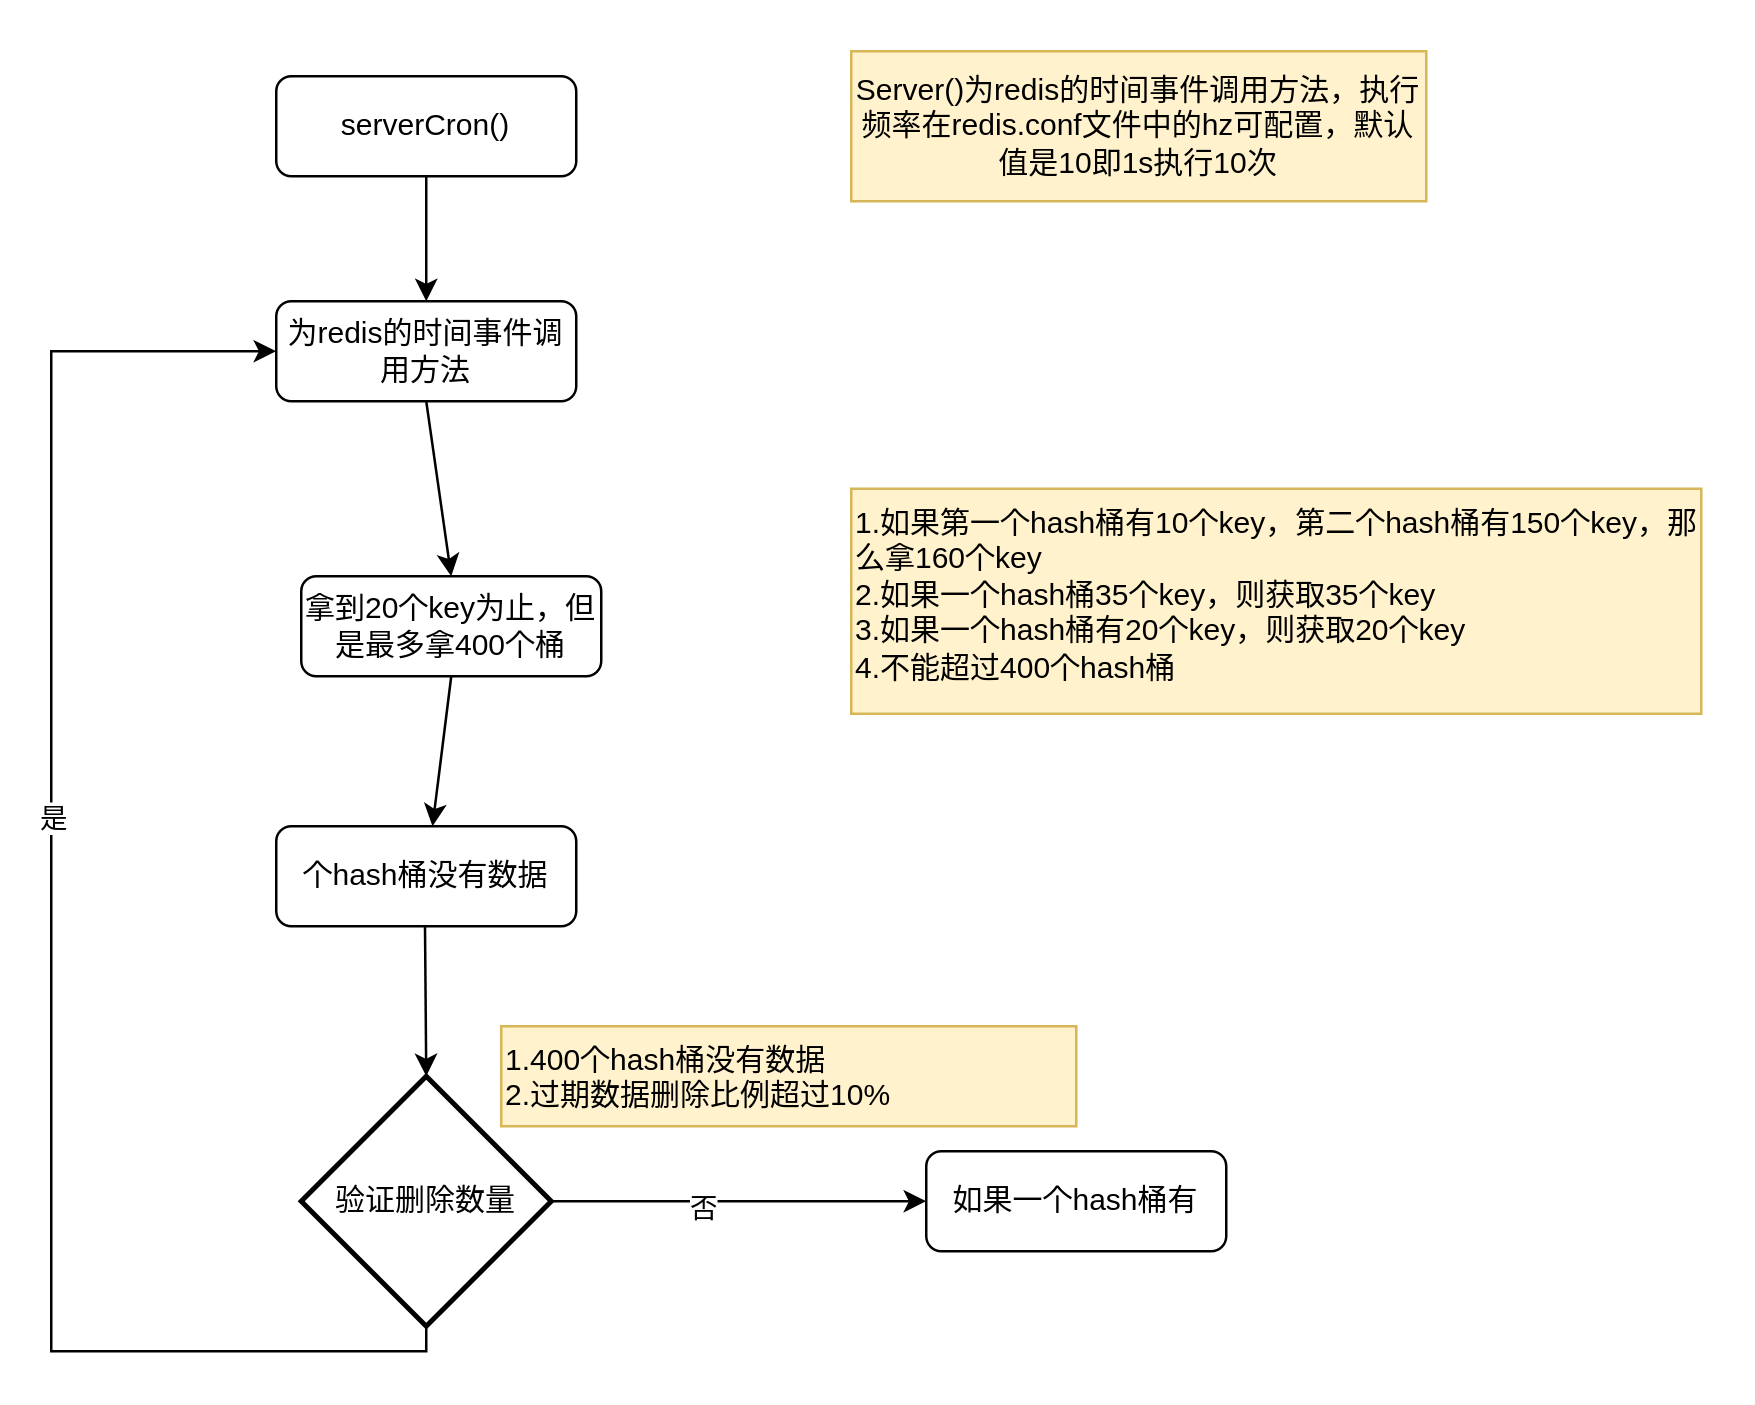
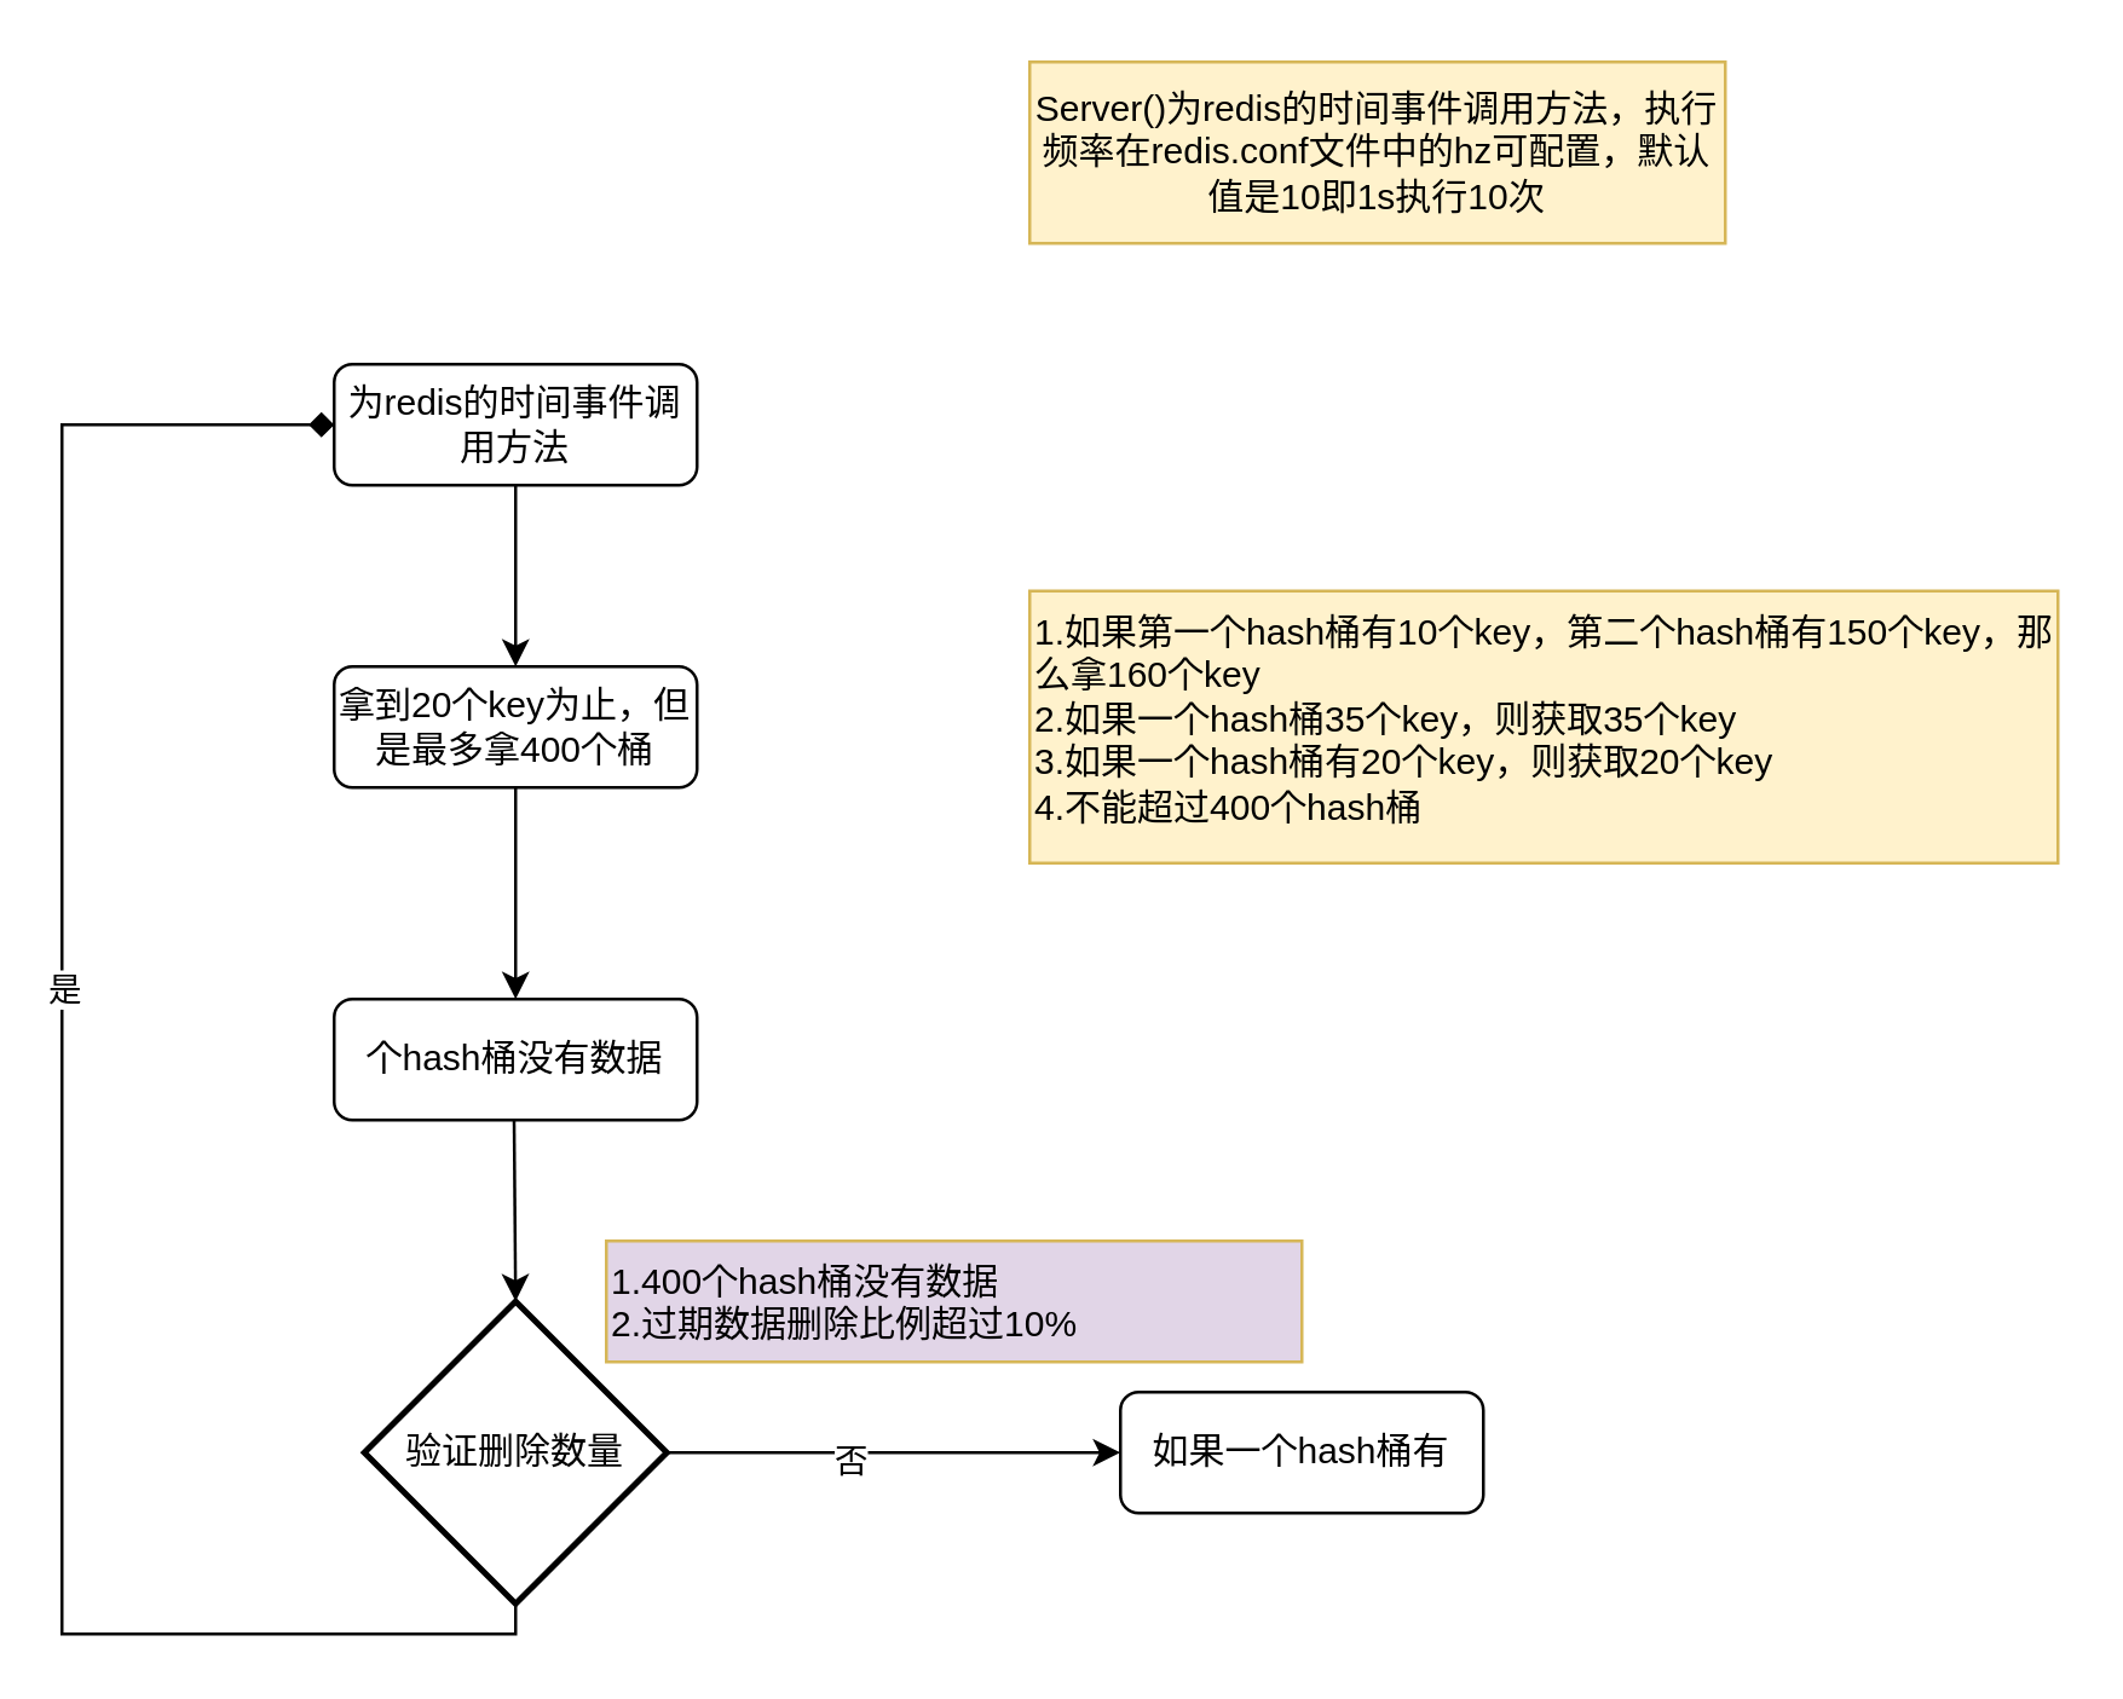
- <mxCell id="2" value="serverCron()" style="rounded=1;whiteSpace=wrap;html=1;fontSize=12;glass=0;strokeWidth=1;shadow=0;" parent="1" vertex="1"><mxGeometry x="110" y="30" width="120" height="40" as="geometry" /></mxCell>
- <mxCell id="4" value="" style="endArrow=classic;html=1;rounded=0;exitX=0.5;exitY=1;exitDx=0;exitDy=0;entryX=0.5;entryY=0;entryDx=0;entryDy=0;" edge="1" parent="1" source="2" target="3"><mxGeometry width="50" height="50" relative="1" as="geometry"><mxPoint x="230" y="120" as="sourcePoint" /><mxPoint x="280" y="70" as="targetPoint" /></mxGeometry></mxCell>
- <mxCell id="12" value="" style="endArrow=classic;html=1;rounded=0;edgeStyle=orthogonalEdgeStyle;exitX=0.5;exitY=1;exitDx=0;exitDy=0;exitPerimeter=0;entryX=0;entryY=0.5;entryDx=0;entryDy=0;" edge="1" parent="1" source="10" target="3"><mxGeometry width="50" height="50" relative="1" as="geometry"><mxPoint x="260" y="580" as="sourcePoint" /><mxPoint x="90" y="140" as="targetPoint" /><Array as="points"><mxPoint x="170" y="540" /><mxPoint x="20" y="540" /><mxPoint x="20" y="140" /></Array></mxGeometry></mxCell>
+ <mxCell id="12" value="" style="endArrow=diamond;html=1;rounded=0;edgeStyle=orthogonalEdgeStyle;exitX=0.5;exitY=1;exitDx=0;exitDy=0;exitPerimeter=0;entryX=0;entryY=0.5;entryDx=0;entryDy=0;" edge="1" parent="1" source="10" target="3"><mxGeometry width="50" height="50" relative="1" as="geometry"><mxPoint x="260" y="580" as="sourcePoint" /><mxPoint x="90" y="140" as="targetPoint" /><Array as="points"><mxPoint x="170" y="540" /><mxPoint x="20" y="540" /><mxPoint x="20" y="140" /></Array></mxGeometry></mxCell>
- <mxCell id="6" value="拿到20个key为止，但是最多拿400个桶" style="rounded=1;whiteSpace=wrap;html=1;fontSize=12;glass=0;strokeWidth=1;shadow=0;" vertex="1" parent="1"><mxGeometry x="120" y="230" width="120" height="40" as="geometry" /></mxCell>
+ <mxCell id="6" value="拿到20个key为止，但是最多拿400个桶" style="rounded=1;whiteSpace=wrap;html=1;fontSize=12;glass=0;strokeWidth=1;shadow=0;" vertex="1" parent="1"><mxGeometry x="110" y="220" width="120" height="40" as="geometry" /></mxCell>
- <mxCell id="18" value="1.400个hash桶没有数据&lt;div&gt;2.过期数据删除比例超过10%&lt;/div&gt;" style="whiteSpace=wrap;html=1;fillColor=#fff2cc;strokeColor=#d6b656;align=left;verticalAlign=top;" vertex="1" parent="1"><mxGeometry x="200" y="410" width="230" height="40" as="geometry" /></mxCell>
+ <mxCell id="18" value="1.400个hash桶没有数据&lt;div&gt;2.过期数据删除比例超过10%&lt;/div&gt;" style="whiteSpace=wrap;html=1;fillColor=#e1d5e7;strokeColor=#d6b656;align=left;verticalAlign=top;" vertex="1" parent="1"><mxGeometry x="200" y="410" width="230" height="40" as="geometry" /></mxCell>
